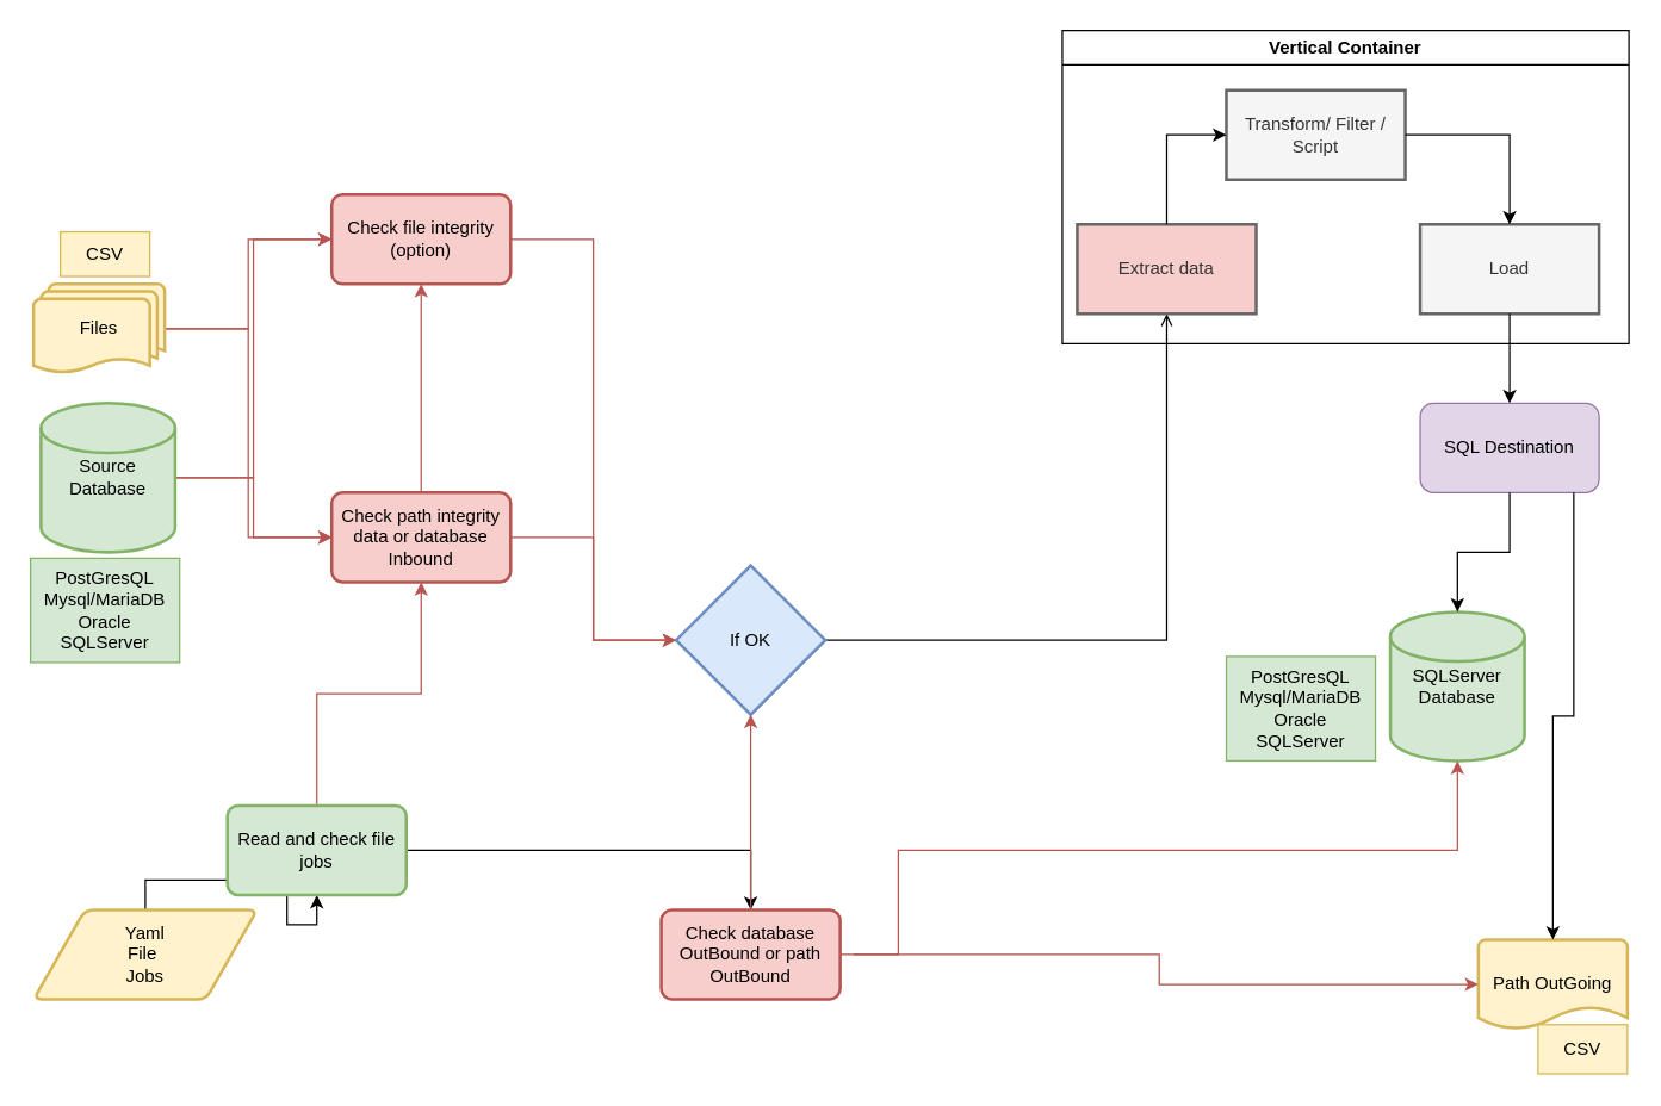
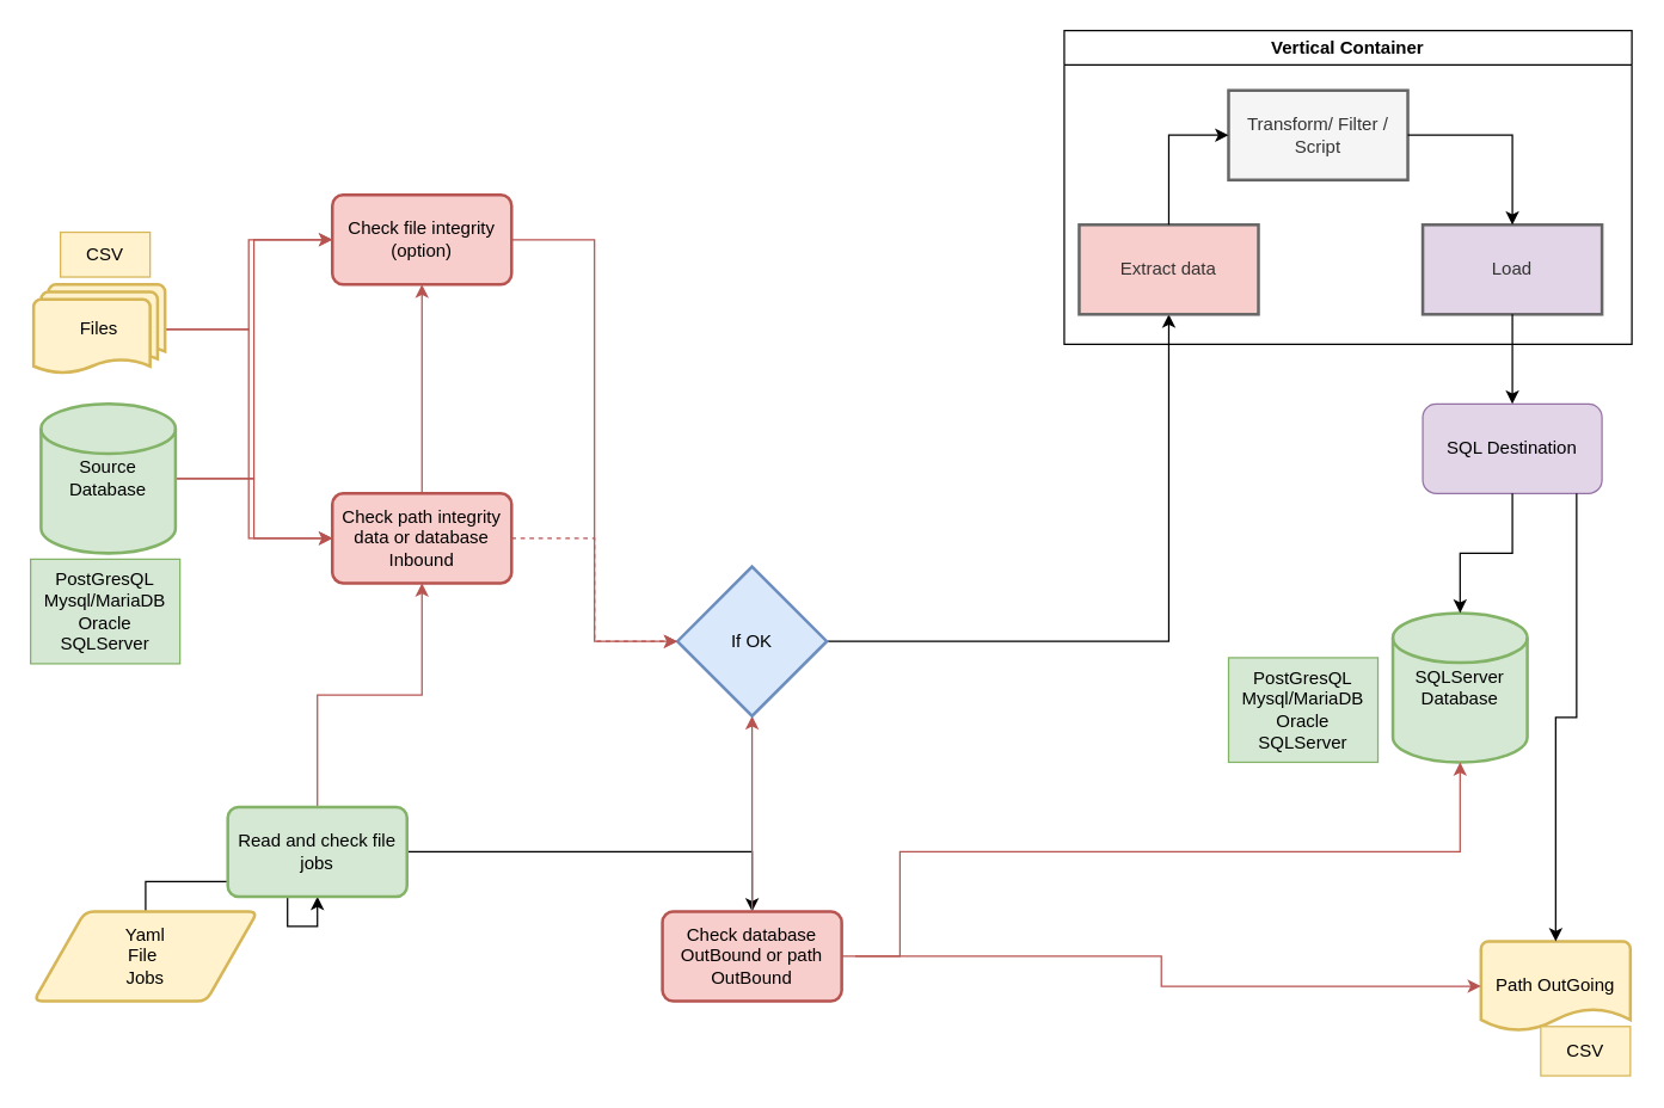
- <mxCell id="23" value="Load" style="whiteSpace=wrap;html=1;strokeWidth=2;fillColor=#f5f5f5;fontColor=#333333;strokeColor=#666666;" parent="21" vertex="1"><mxGeometry x="240" y="130" width="120" height="60" as="geometry" /></mxCell>
+ <mxCell id="23" value="Load" style="whiteSpace=wrap;html=1;strokeWidth=2;fillColor=#e1d5e7;fontColor=#333333;strokeColor=#666666;" parent="21" vertex="1"><mxGeometry x="240" y="130" width="120" height="60" as="geometry" /></mxCell>
- <mxCell id="16" value="" style="edgeStyle=orthogonalEdgeStyle;rounded=0;orthogonalLoop=1;jettySize=auto;html=1;endArrow=open;" parent="1" source="17" target="25" edge="1"><mxGeometry relative="1" as="geometry" /></mxCell>
+ <mxCell id="16" value="" style="edgeStyle=orthogonalEdgeStyle;rounded=0;orthogonalLoop=1;jettySize=auto;html=1;" parent="1" source="17" target="25" edge="1"><mxGeometry relative="1" as="geometry" /></mxCell>
- <mxCell id="19" style="edgeStyle=orthogonalEdgeStyle;rounded=0;orthogonalLoop=1;jettySize=auto;html=1;entryX=0;entryY=0.5;entryDx=0;entryDy=0;entryPerimeter=0;fillColor=#f8cecc;strokeColor=#b85450;" parent="1" source="12" target="17" edge="1"><mxGeometry relative="1" as="geometry" /></mxCell>
+ <mxCell id="19" style="edgeStyle=orthogonalEdgeStyle;rounded=0;orthogonalLoop=1;jettySize=auto;html=1;entryX=0;entryY=0.5;entryDx=0;entryDy=0;entryPerimeter=0;fillColor=#f8cecc;strokeColor=#b85450;dashed=1;" parent="1" source="12" target="17" edge="1"><mxGeometry relative="1" as="geometry" /></mxCell>
